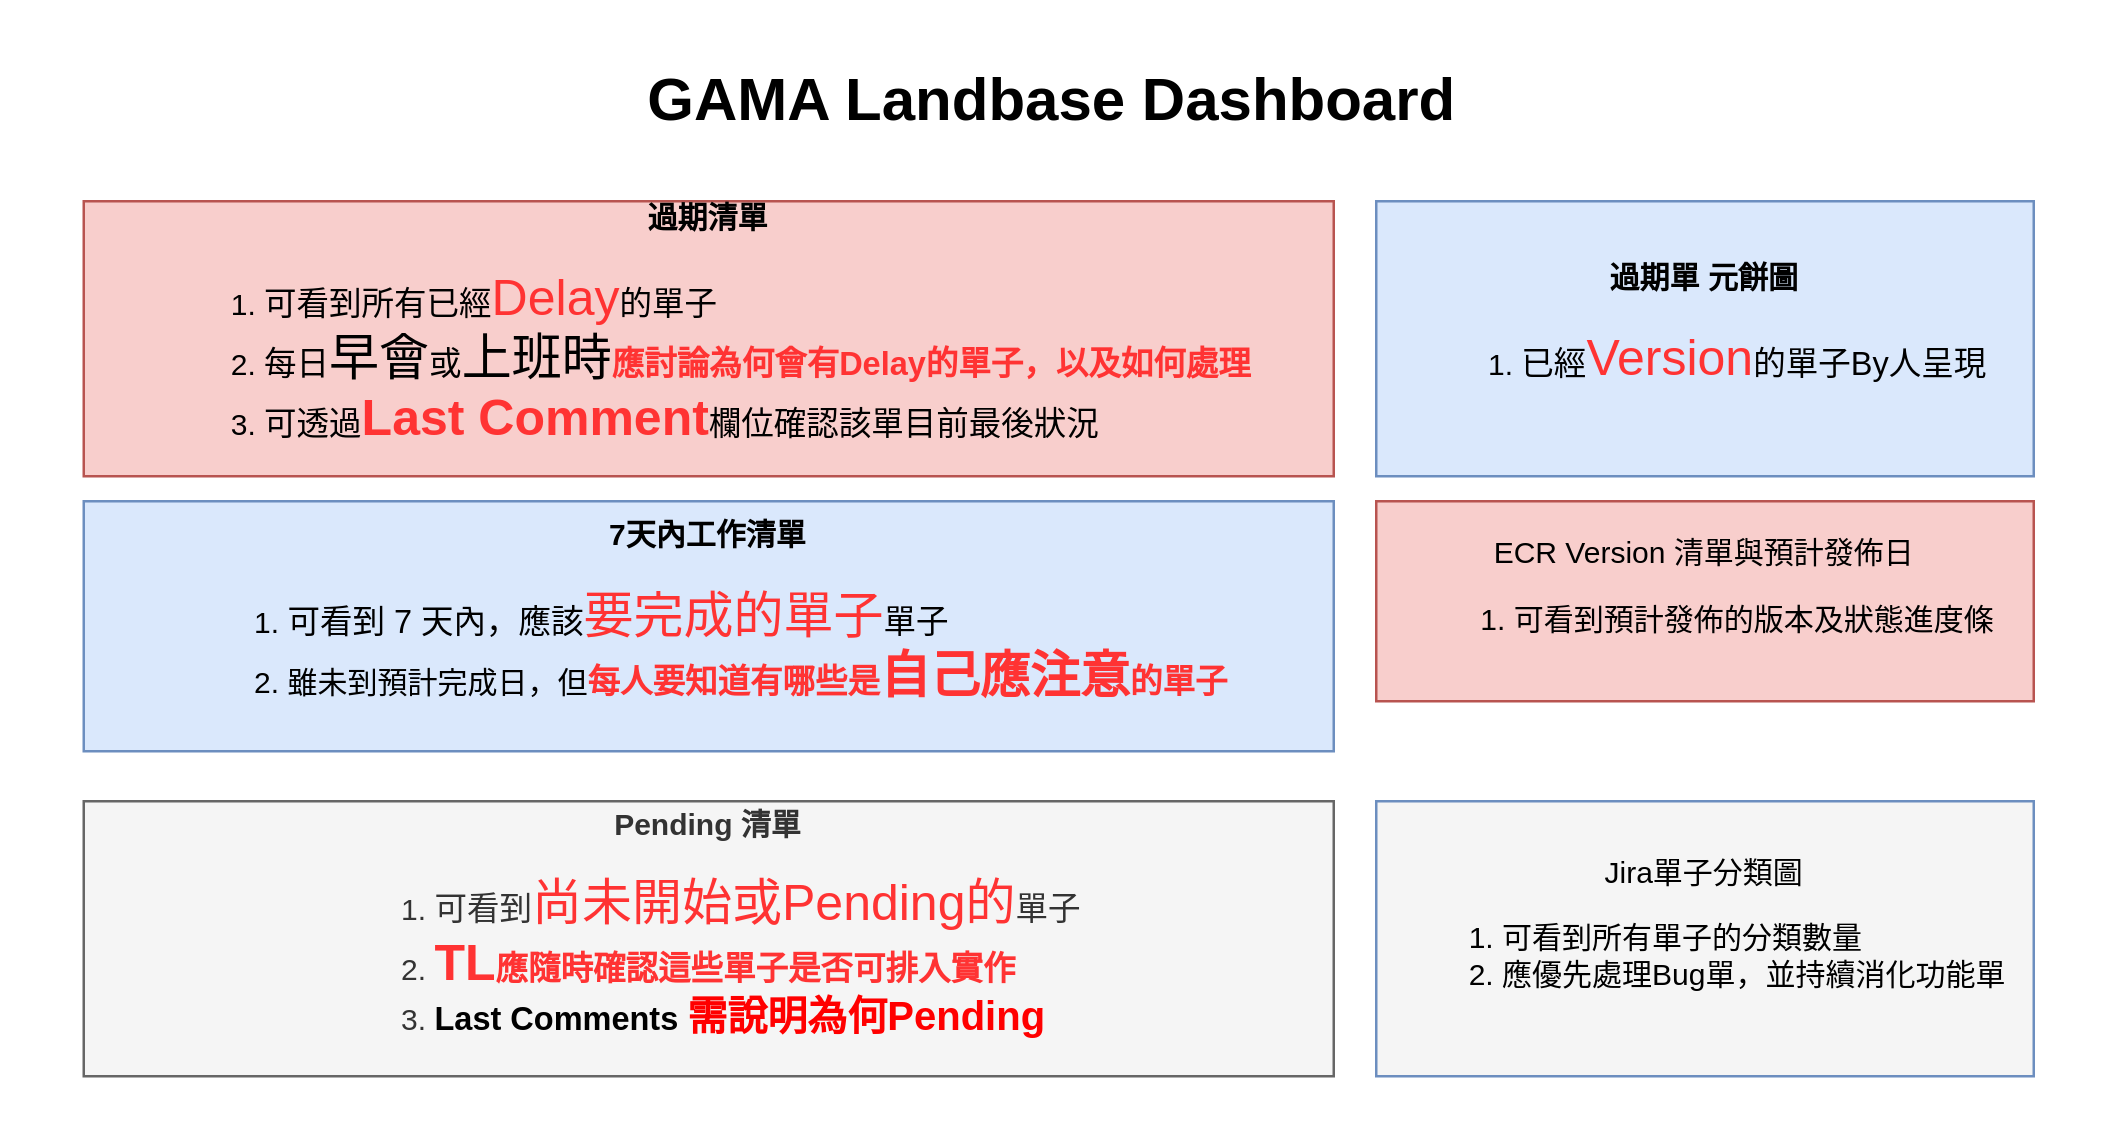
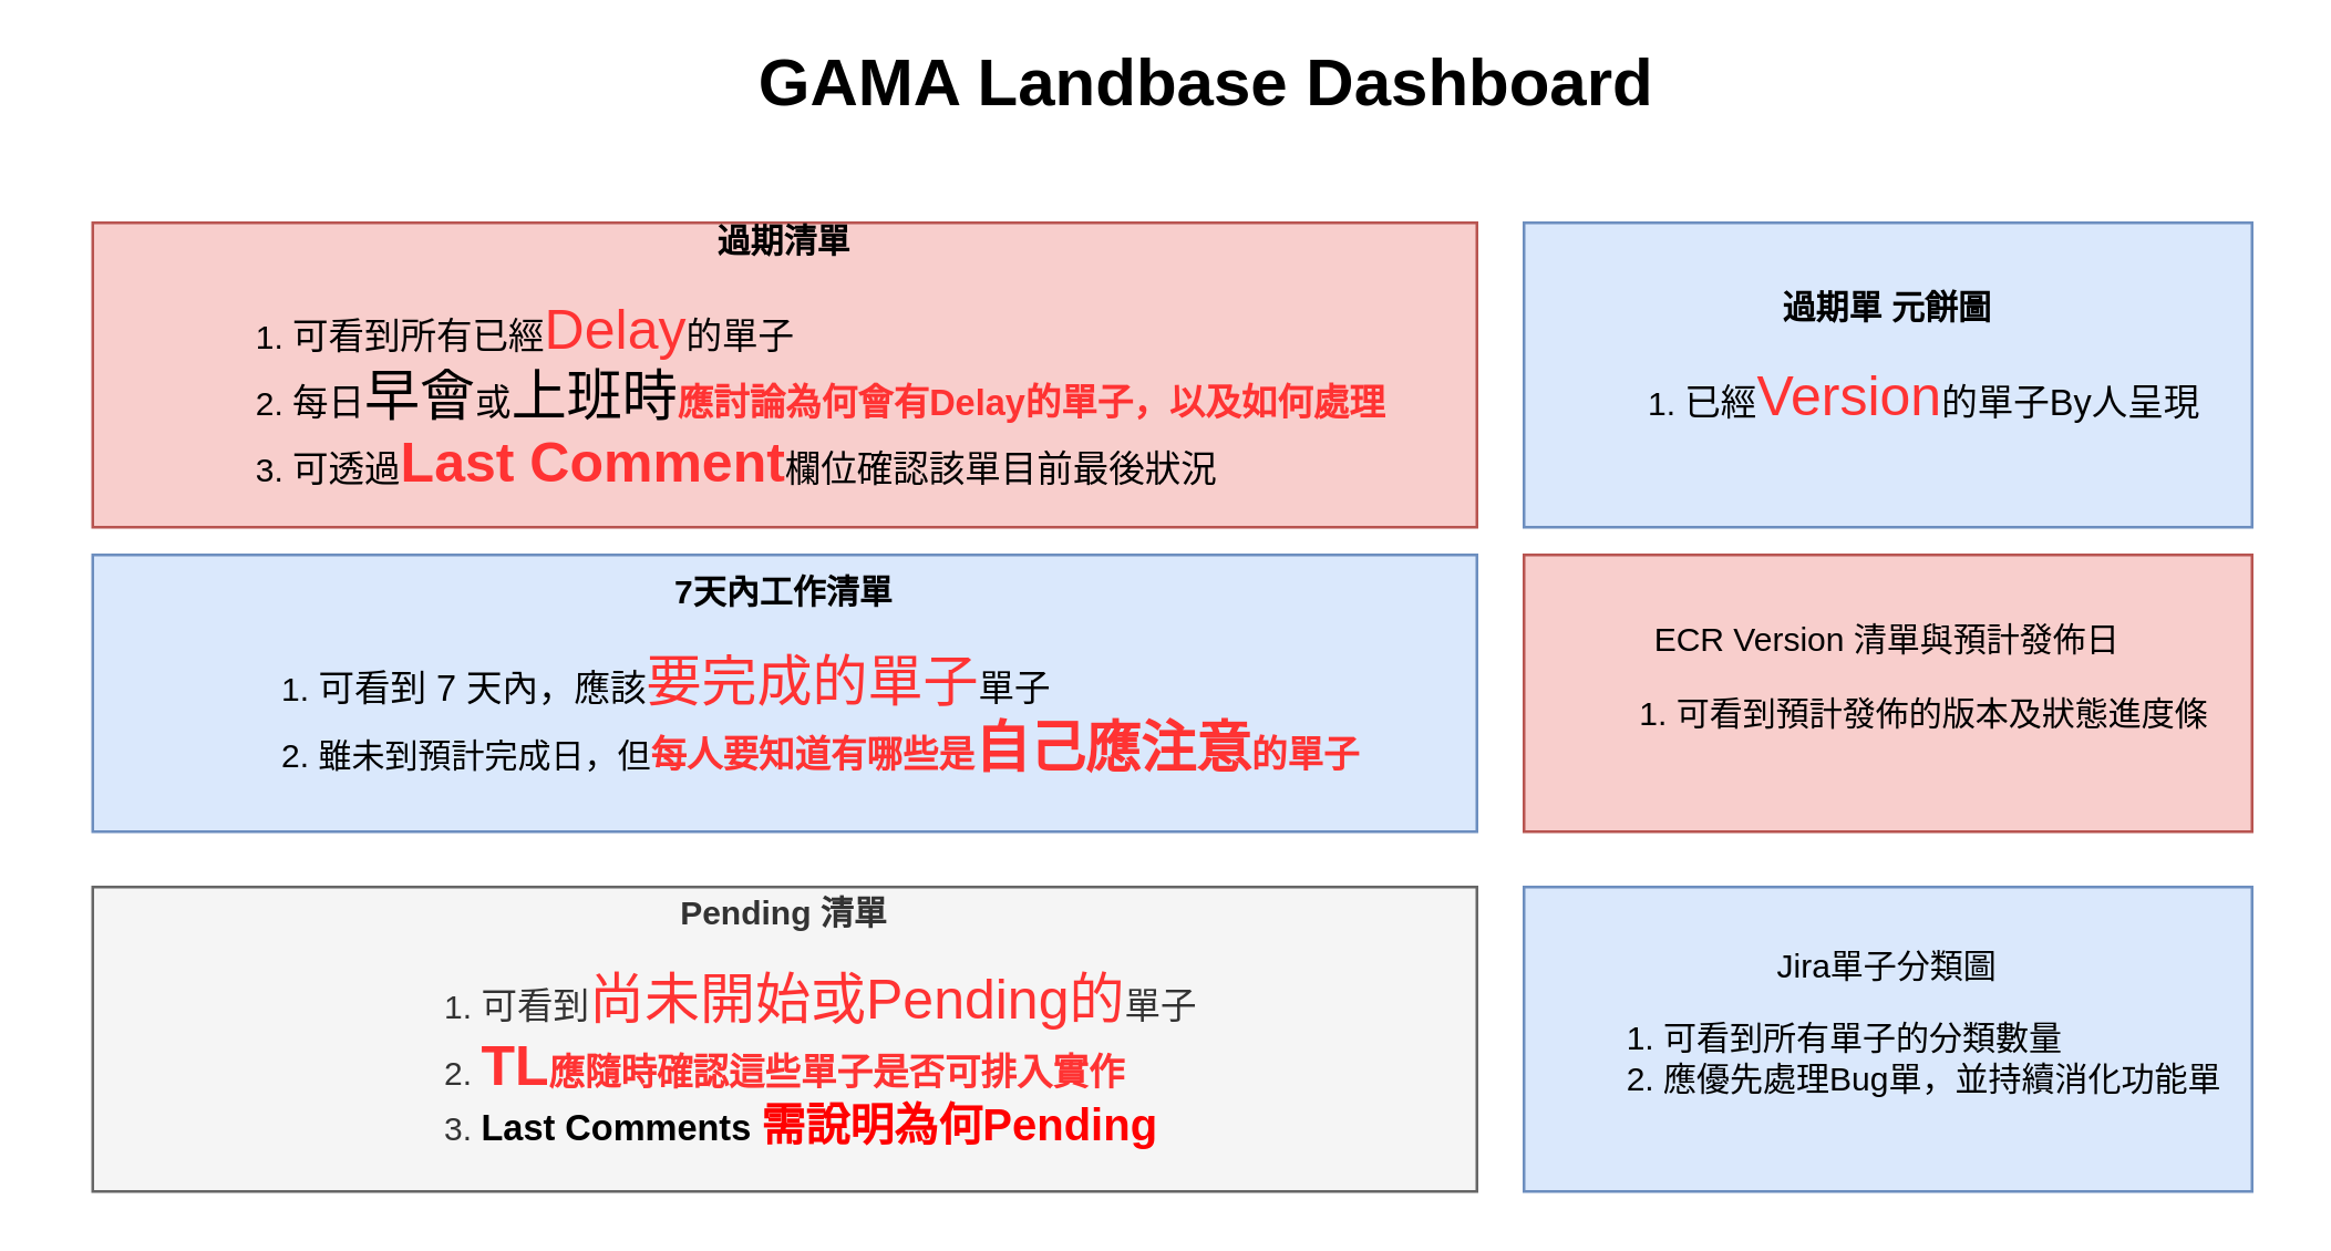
- <mxCell id="8" value="GAMA Landbase Dashboard" style="text;strokeColor=none;fillColor=none;html=1;fontSize=24;fontStyle=1;verticalAlign=middle;align=center;" parent="1" vertex="1"><mxGeometry x="20" y="20" width="800" height="40" as="geometry" /></mxCell>
+ <mxCell id="8" value="GAMA Landbase Dashboard" style="text;strokeColor=none;fillColor=none;html=1;fontSize=24;fontStyle=1;verticalAlign=middle;align=center;" parent="1" vertex="1"><mxGeometry x="35" y="10" width="800" height="40" as="geometry" /></mxCell>
- <mxCell id="3" value="ECR Version 清單與預計發佈日&lt;br&gt;&lt;div style=&quot;text-align: left&quot;&gt;&lt;ol&gt;&lt;li&gt;可看到預計發佈的版本及狀態進度條&lt;/li&gt;&lt;/ol&gt;&lt;/div&gt;" style="rounded=0;whiteSpace=wrap;html=1;fillColor=#f8cecc;strokeColor=#b85450;" parent="1" vertex="1"><mxGeometry x="550" y="200" width="263" height="80" as="geometry" /></mxCell>
+ <mxCell id="3" value="ECR Version 清單與預計發佈日&lt;br&gt;&lt;div style=&quot;text-align: left&quot;&gt;&lt;ol&gt;&lt;li&gt;可看到預計發佈的版本及狀態進度條&lt;/li&gt;&lt;/ol&gt;&lt;/div&gt;" style="rounded=0;whiteSpace=wrap;html=1;fillColor=#f8cecc;strokeColor=#b85450;" parent="1" vertex="1"><mxGeometry x="550" y="200" width="263" height="100" as="geometry" /></mxCell>
- <mxCell id="4" value="Jira單子分類圖&lt;br&gt;&lt;div style=&quot;text-align: left&quot;&gt;&lt;ol&gt;&lt;li&gt;可看到所有單子的分類數量&lt;/li&gt;&lt;li&gt;應優先處理Bug單，並持續消化功能單&lt;/li&gt;&lt;/ol&gt;&lt;/div&gt;" style="rounded=0;whiteSpace=wrap;html=1;fillColor=#f5f5f5;strokeColor=#6c8ebf;" parent="1" vertex="1"><mxGeometry x="550" y="320" width="263" height="110" as="geometry" /></mxCell>
+ <mxCell id="4" value="Jira單子分類圖&lt;br&gt;&lt;div style=&quot;text-align: left&quot;&gt;&lt;ol&gt;&lt;li&gt;可看到所有單子的分類數量&lt;/li&gt;&lt;li&gt;應優先處理Bug單，並持續消化功能單&lt;/li&gt;&lt;/ol&gt;&lt;/div&gt;" style="rounded=0;whiteSpace=wrap;html=1;fillColor=#dae8fc;strokeColor=#6c8ebf;" parent="1" vertex="1"><mxGeometry x="550" y="320" width="263" height="110" as="geometry" /></mxCell>
